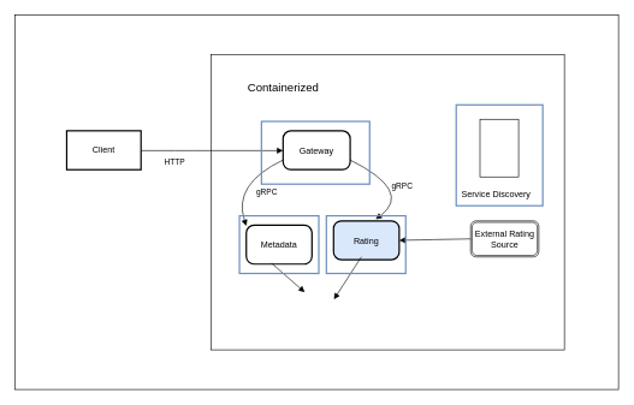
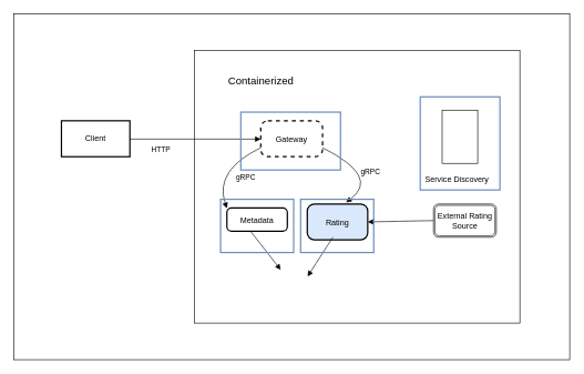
- <mxCell id="5" value="Gateway" style="rounded=1;arcSize=20;strokeWidth=2" parent="1" vertex="1"><mxGeometry x="392" y="181" width="93" height="54" as="geometry" /></mxCell>
+ <mxCell id="5" value="Gateway" style="rounded=1;arcSize=20;strokeWidth=2;dashed=1;" parent="1" vertex="1"><mxGeometry x="392" y="181" width="93" height="54" as="geometry" /></mxCell>
- <mxCell id="7" value="Metadata" style="rounded=1;arcSize=20;strokeWidth=2" parent="1" vertex="1"><mxGeometry x="341" y="312" width="91" height="54" as="geometry" /></mxCell>
+ <mxCell id="7" value="Metadata" style="rounded=1;arcSize=20;strokeWidth=2" parent="1" vertex="1"><mxGeometry x="341" y="312" width="91" height="35" as="geometry" /></mxCell>
